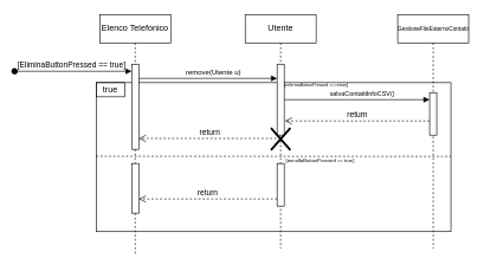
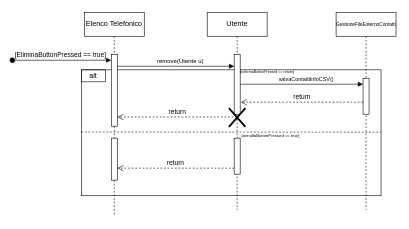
- <mxCell id="10" value="true" style="rounded=0;whiteSpace=wrap;html=1;fillColor=none;" vertex="1" parent="1"><mxGeometry x="135" y="116" width="40" height="20" as="geometry" /></mxCell>
+ <mxCell id="10" value="alt" style="rounded=0;whiteSpace=wrap;html=1;fillColor=none;" vertex="1" parent="1"><mxGeometry x="135" y="116" width="40" height="20" as="geometry" /></mxCell>
